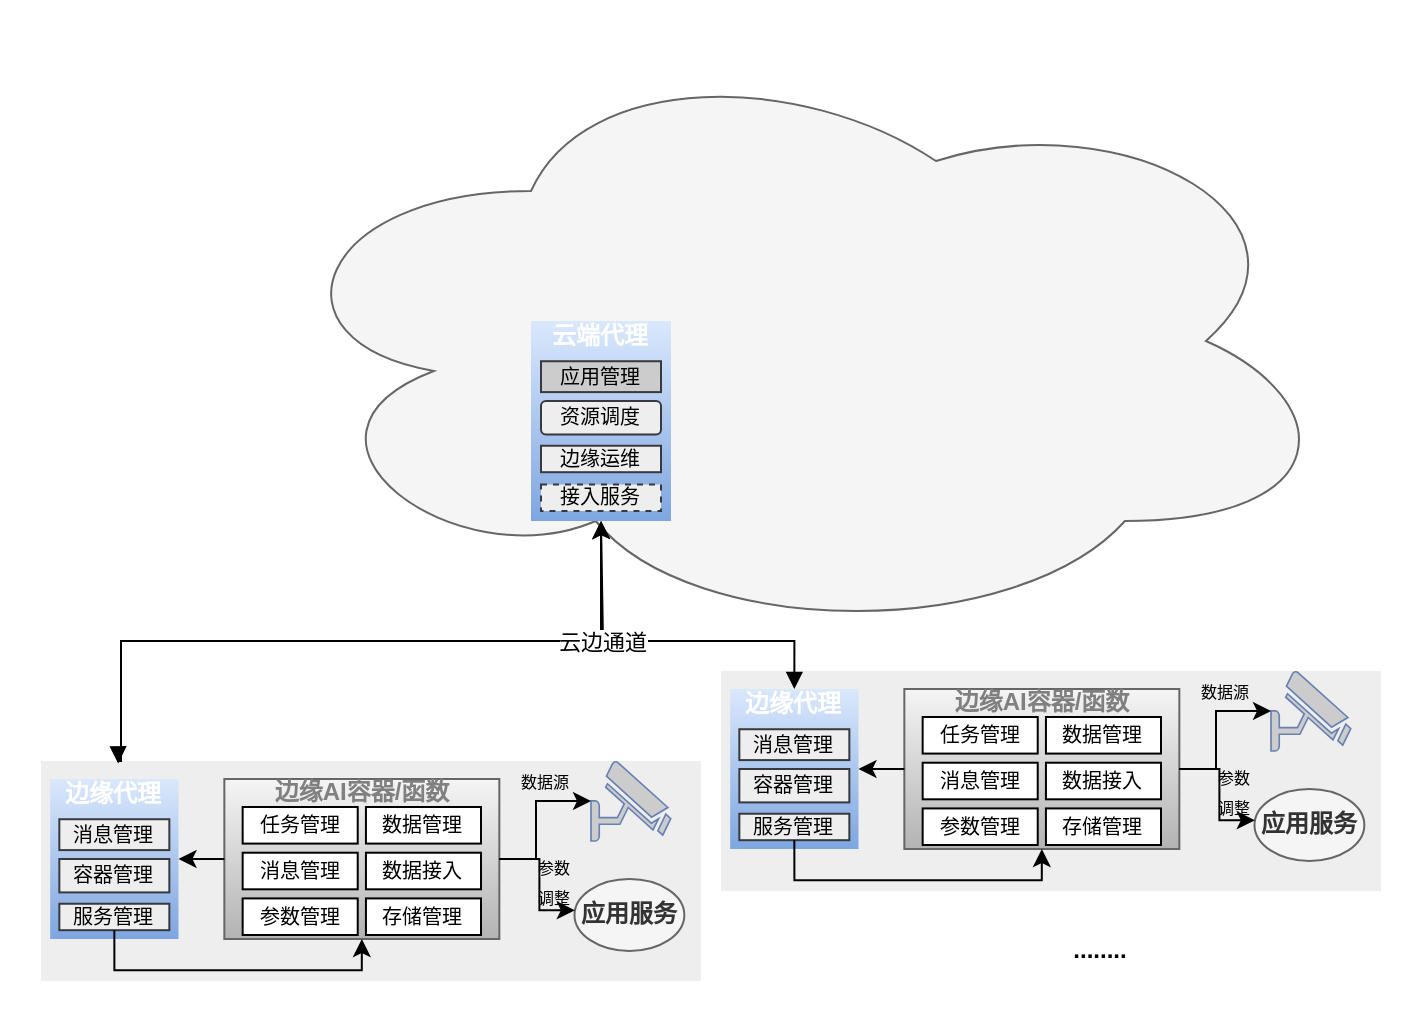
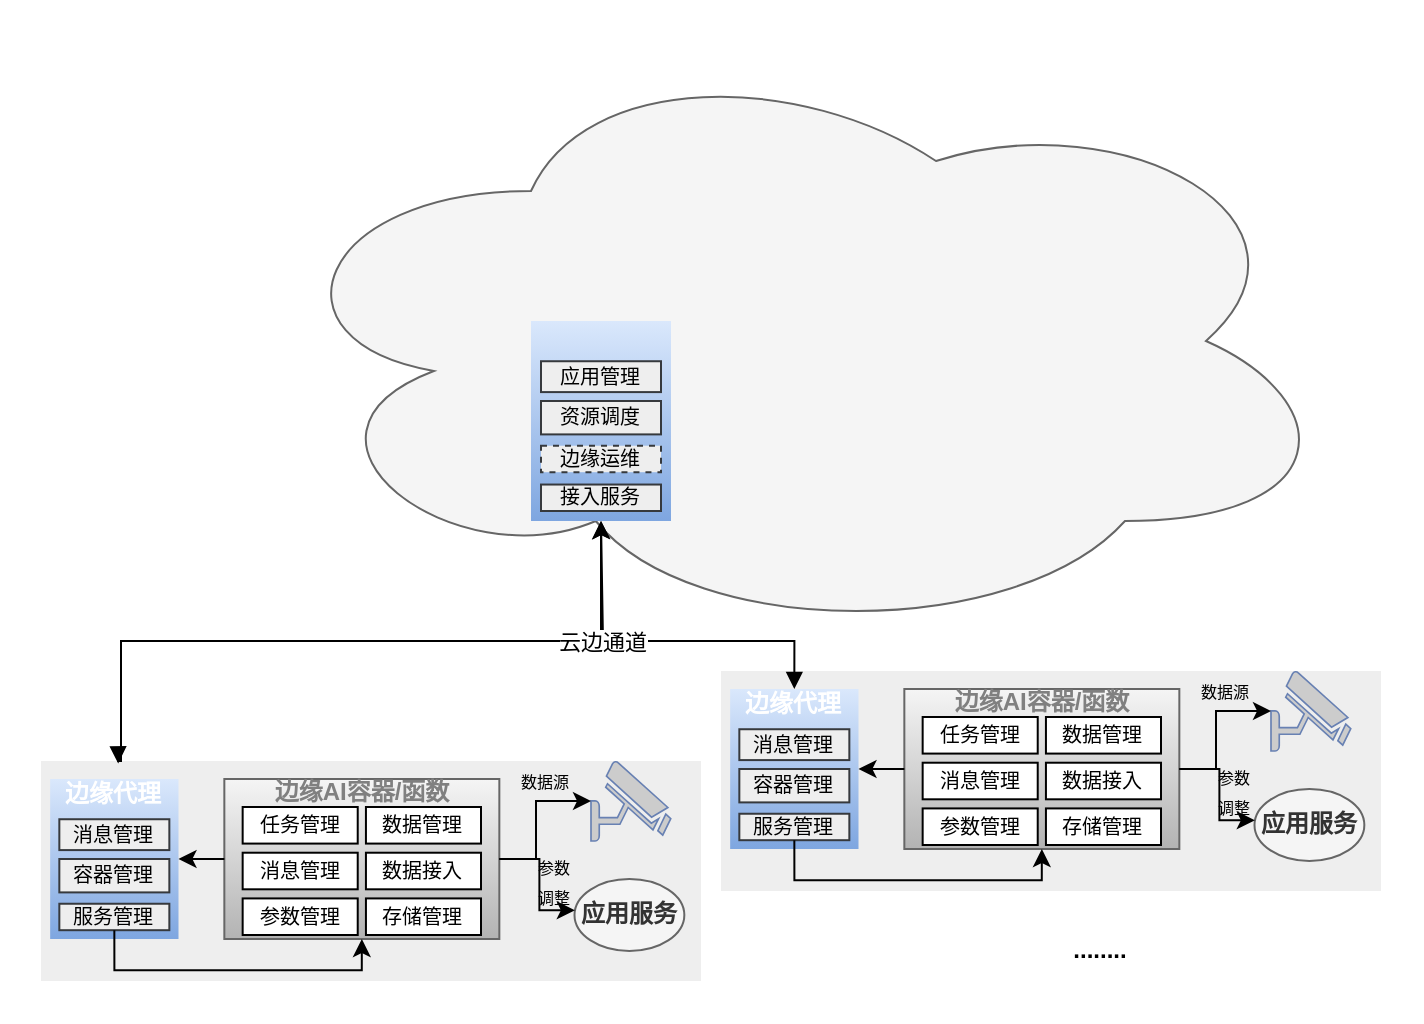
- <mxCell id="5" value="&lt;font color=&quot;#ffffff&quot;&gt;&lt;b&gt;云端代理&lt;/b&gt;&lt;/font&gt;" style="rounded=0;whiteSpace=wrap;html=1;strokeColor=none;fillColor=none;container=0;" vertex="1" parent="3"><mxGeometry x="10" width="60" height="15.121" as="geometry" /></mxCell>
- <mxCell id="8" value="&lt;font style=&quot;font-size: 10px;&quot;&gt;应用管理&lt;/font&gt;" style="rounded=0;whiteSpace=wrap;html=1;fillColor=#cccccc;strokeColor=#36393d;container=0;" vertex="1" parent="3"><mxGeometry x="10" y="20.12" width="60" height="15.43" as="geometry" /></mxCell>
+ <mxCell id="8" value="&lt;font style=&quot;font-size: 10px;&quot;&gt;应用管理&lt;/font&gt;" style="rounded=0;whiteSpace=wrap;html=1;fillColor=#eeeeee;strokeColor=#36393d;container=0;" vertex="1" parent="3"><mxGeometry x="10" y="20.12" width="60" height="15.43" as="geometry" /></mxCell>
- <mxCell id="6" value="&lt;font style=&quot;font-size: 10px;&quot;&gt;资源调度&lt;/font&gt;" style="whiteSpace=wrap;html=1;fillColor=#eeeeee;strokeColor=#36393d;container=0;rounded=1;" vertex="1" parent="3"><mxGeometry x="10" y="40" width="60" height="16.7" as="geometry" /></mxCell>
+ <mxCell id="6" value="&lt;font style=&quot;font-size: 10px;&quot;&gt;资源调度&lt;/font&gt;" style="rounded=0;whiteSpace=wrap;html=1;fillColor=#eeeeee;strokeColor=#36393d;container=0;" vertex="1" parent="3"><mxGeometry x="10" y="40" width="60" height="16.7" as="geometry" /></mxCell>
- <mxCell id="7" value="&lt;font style=&quot;font-size: 10px;&quot;&gt;边缘运维&lt;/font&gt;" style="rounded=0;whiteSpace=wrap;html=1;fillColor=#eeeeee;strokeColor=#36393d;container=0;" vertex="1" parent="3"><mxGeometry x="10" y="62.374" width="60" height="13.231" as="geometry" /></mxCell>
+ <mxCell id="7" value="&lt;font style=&quot;font-size: 10px;&quot;&gt;边缘运维&lt;/font&gt;" style="rounded=0;whiteSpace=wrap;html=1;fillColor=#eeeeee;strokeColor=#36393d;container=0;dashed=1;" vertex="1" parent="3"><mxGeometry x="10" y="62.374" width="60" height="13.231" as="geometry" /></mxCell>
- <mxCell id="9" value="&lt;font style=&quot;font-size: 10px;&quot;&gt;接入服务&lt;/font&gt;" style="rounded=0;whiteSpace=wrap;html=1;fillColor=#eeeeee;strokeColor=#36393d;container=0;dashed=1;" vertex="1" parent="3"><mxGeometry x="10" y="81.774" width="60" height="13.231" as="geometry" /></mxCell>
+ <mxCell id="9" value="&lt;font style=&quot;font-size: 10px;&quot;&gt;接入服务&lt;/font&gt;" style="rounded=0;whiteSpace=wrap;html=1;fillColor=#eeeeee;strokeColor=#36393d;container=0;" vertex="1" parent="3"><mxGeometry x="10" y="81.774" width="60" height="13.231" as="geometry" /></mxCell>
